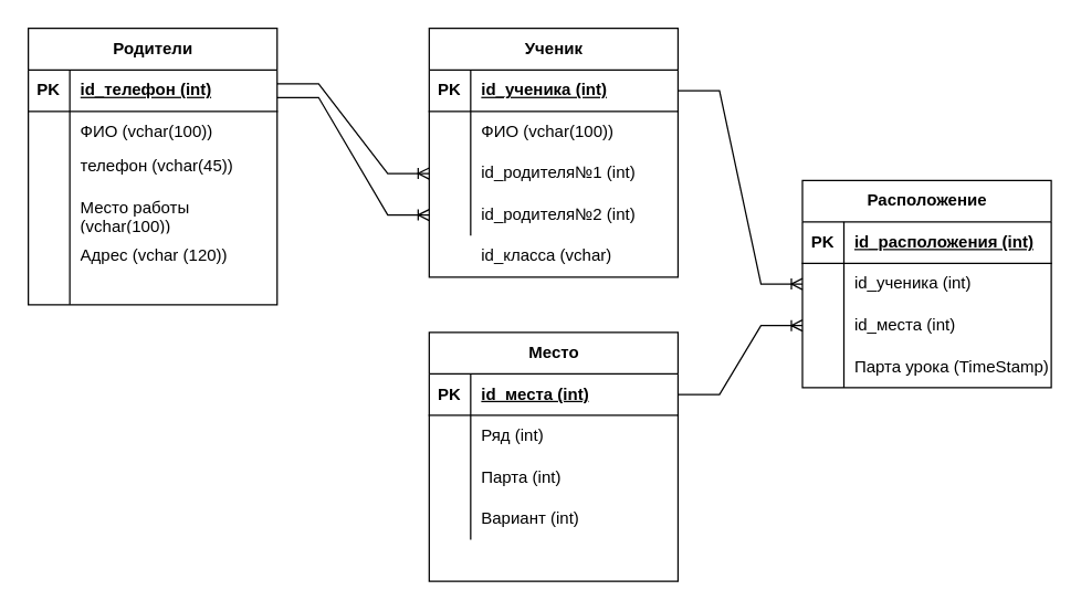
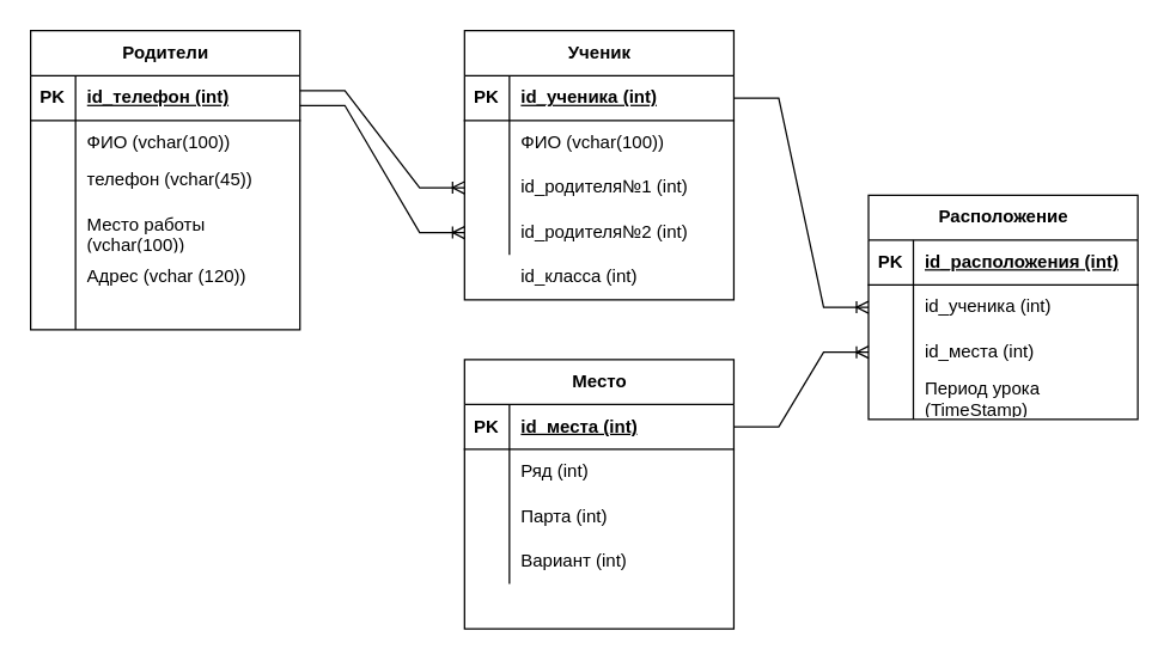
- <mxCell id="18" value="id_класса (vchar)" style="shape=partialRectangle;connectable=0;fillColor=none;top=0;left=0;bottom=0;right=0;align=left;spacingLeft=6;overflow=hidden;whiteSpace=wrap;html=1;" vertex="1" parent="16"><mxGeometry x="30" width="150" height="30" as="geometry"><mxRectangle width="150" height="30" as="alternateBounds" /></mxGeometry></mxCell>
+ <mxCell id="18" value="id_класса (int)" style="shape=partialRectangle;connectable=0;fillColor=none;top=0;left=0;bottom=0;right=0;align=left;spacingLeft=6;overflow=hidden;whiteSpace=wrap;html=1;" vertex="1" parent="16"><mxGeometry x="30" width="150" height="30" as="geometry"><mxRectangle width="150" height="30" as="alternateBounds" /></mxGeometry></mxCell>
- <mxCell id="31" value="Парта урока (TimeStamp)" style="shape=partialRectangle;connectable=0;fillColor=none;top=0;left=0;bottom=0;right=0;align=left;spacingLeft=6;overflow=hidden;whiteSpace=wrap;html=1;strokeColor=default;fontFamily=Helvetica;fontSize=12;fontColor=default;startSize=30;" vertex="1" parent="29"><mxGeometry x="30" width="150" height="30" as="geometry"><mxRectangle width="150" height="30" as="alternateBounds" /></mxGeometry></mxCell>
+ <mxCell id="31" value="Период урока (TimeStamp)" style="shape=partialRectangle;connectable=0;fillColor=none;top=0;left=0;bottom=0;right=0;align=left;spacingLeft=6;overflow=hidden;whiteSpace=wrap;html=1;strokeColor=default;fontFamily=Helvetica;fontSize=12;fontColor=default;startSize=30;" vertex="1" parent="29"><mxGeometry x="30" width="150" height="30" as="geometry"><mxRectangle width="150" height="30" as="alternateBounds" /></mxGeometry></mxCell>
